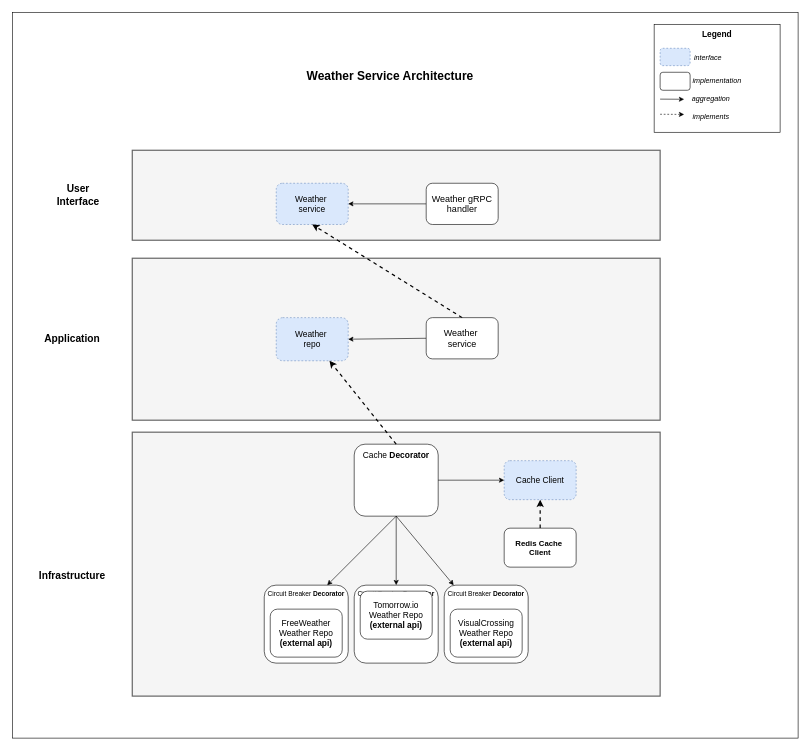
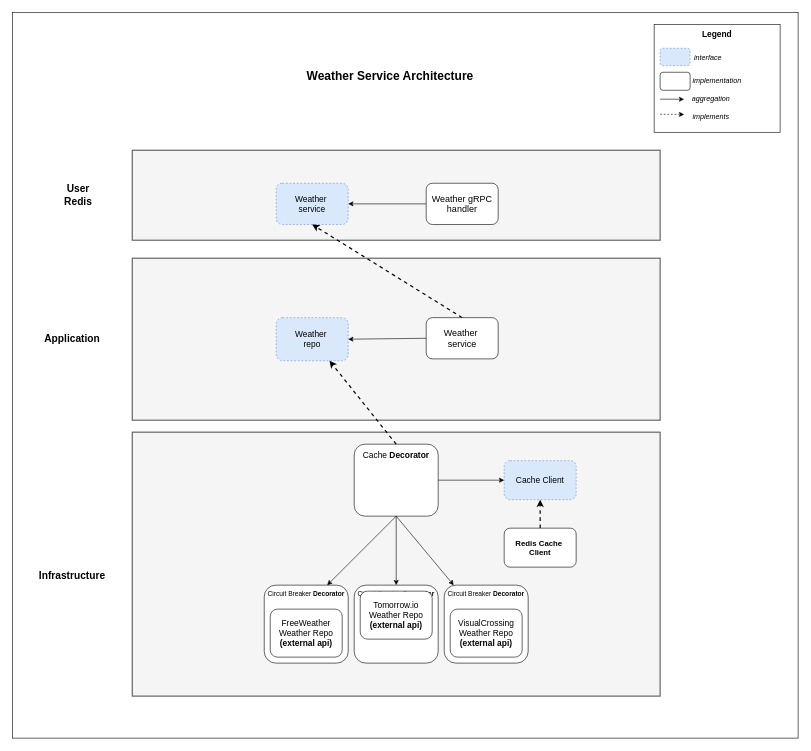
- <mxCell id="6" value="&lt;font style=&quot;font-size: 17px;&quot;&gt;User Interface&lt;/font&gt;" style="text;html=1;align=center;verticalAlign=middle;whiteSpace=wrap;rounded=0;fontStyle=1" parent="1" vertex="1"><mxGeometry x="100" y="310" width="60" height="30" as="geometry" /></mxCell>
+ <mxCell id="6" value="&lt;font style=&quot;font-size: 17px;&quot;&gt;User Redis&lt;/font&gt;" style="text;html=1;align=center;verticalAlign=middle;whiteSpace=wrap;rounded=0;fontStyle=1" parent="1" vertex="1"><mxGeometry x="100" y="310" width="60" height="30" as="geometry" /></mxCell>
